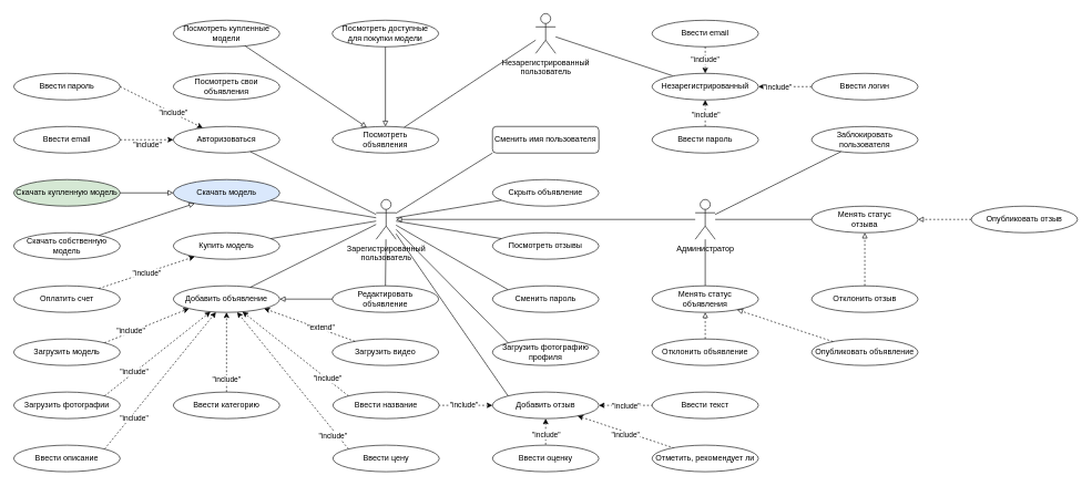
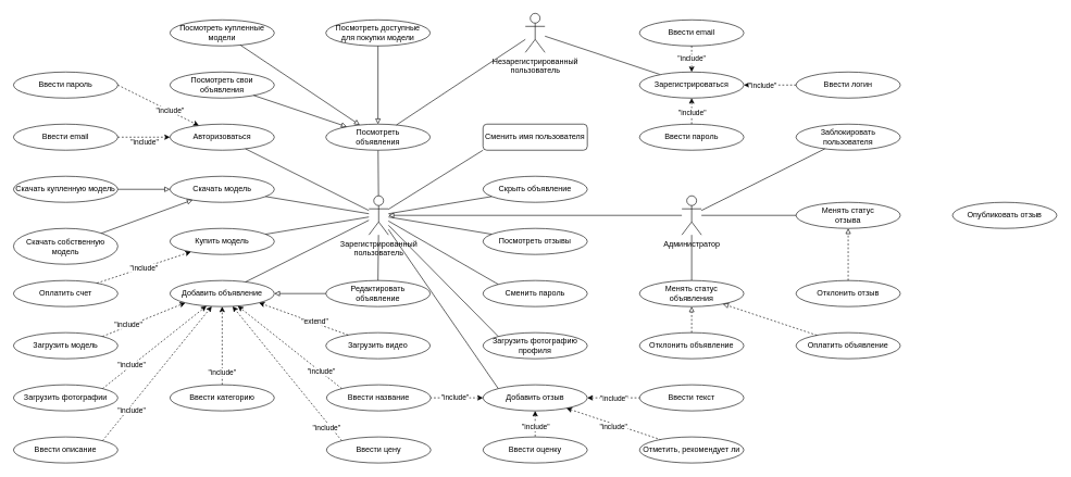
- <mxCell id="34" value="Незарегистрированный" style="ellipse;whiteSpace=wrap;html=1;" parent="1" vertex="1"><mxGeometry x="980" y="110" width="160" height="40" as="geometry" /></mxCell>
+ <mxCell id="34" value="Зарегистрироваться" style="ellipse;whiteSpace=wrap;html=1;" parent="1" vertex="1"><mxGeometry x="980" y="110" width="160" height="40" as="geometry" /></mxCell>
+ <mxCell id="11" value="" style="endArrow=block;html=1;rounded=0;endFill=0;" parent="1" source="6" target="9" edge="1"><mxGeometry width="50" height="50" relative="1" as="geometry"><mxPoint x="1283" y="480" as="sourcePoint" /><mxPoint x="1333" y="430" as="targetPoint" /></mxGeometry></mxCell>
+ <mxCell id="8" value="" style="endArrow=none;html=1;rounded=0;" parent="1" source="3" target="9" edge="1"><mxGeometry width="50" height="50" relative="1" as="geometry"><mxPoint x="523" y="350" as="sourcePoint" /><mxPoint x="678" y="320" as="targetPoint" /></mxGeometry></mxCell>
- <mxCell id="29" value="Скачать купленную модель" style="ellipse;whiteSpace=wrap;html=1;fillColor=#d5e8d4;" parent="1" vertex="1"><mxGeometry x="20" y="270" width="160" height="40" as="geometry" /></mxCell>
+ <mxCell id="29" value="Скачать купленную модель" style="ellipse;whiteSpace=wrap;html=1;" parent="1" vertex="1"><mxGeometry x="20" y="270" width="160" height="40" as="geometry" /></mxCell>
- <mxCell id="21" value="Скачать модель" style="ellipse;whiteSpace=wrap;html=1;fillColor=#dae8fc;" parent="1" vertex="1"><mxGeometry x="260" y="270" width="160" height="40" as="geometry" /></mxCell>
+ <mxCell id="21" value="Скачать модель" style="ellipse;whiteSpace=wrap;html=1;" parent="1" vertex="1"><mxGeometry x="260" y="270" width="160" height="40" as="geometry" /></mxCell>
- <mxCell id="87" value="" style="endArrow=block;html=1;rounded=0;dashed=1;endFill=0;" parent="1" source="84" target="82" edge="1"><mxGeometry width="50" height="50" relative="1" as="geometry"><mxPoint x="1320" y="530" as="sourcePoint" /><mxPoint x="1320" y="490" as="targetPoint" /></mxGeometry></mxCell>
- <mxCell id="31" value="Скачать собственную модель" style="ellipse;whiteSpace=wrap;html=1;" parent="1" vertex="1"><mxGeometry x="20" y="350" width="160" height="40" as="geometry" /></mxCell>
+ <mxCell id="31" value="Скачать собственную модель" style="ellipse;whiteSpace=wrap;html=1;" parent="1" vertex="1"><mxGeometry x="20" y="350" width="160" height="55" as="geometry" /></mxCell>
- <mxCell id="15" value="Опубликовать объявление" style="ellipse;whiteSpace=wrap;html=1;" parent="1" vertex="1"><mxGeometry x="1220" y="510" width="160" height="40" as="geometry" /></mxCell>
+ <mxCell id="15" value="Оплатить объявление" style="ellipse;whiteSpace=wrap;html=1;" parent="1" vertex="1"><mxGeometry x="1220" y="510" width="160" height="40" as="geometry" /></mxCell>
